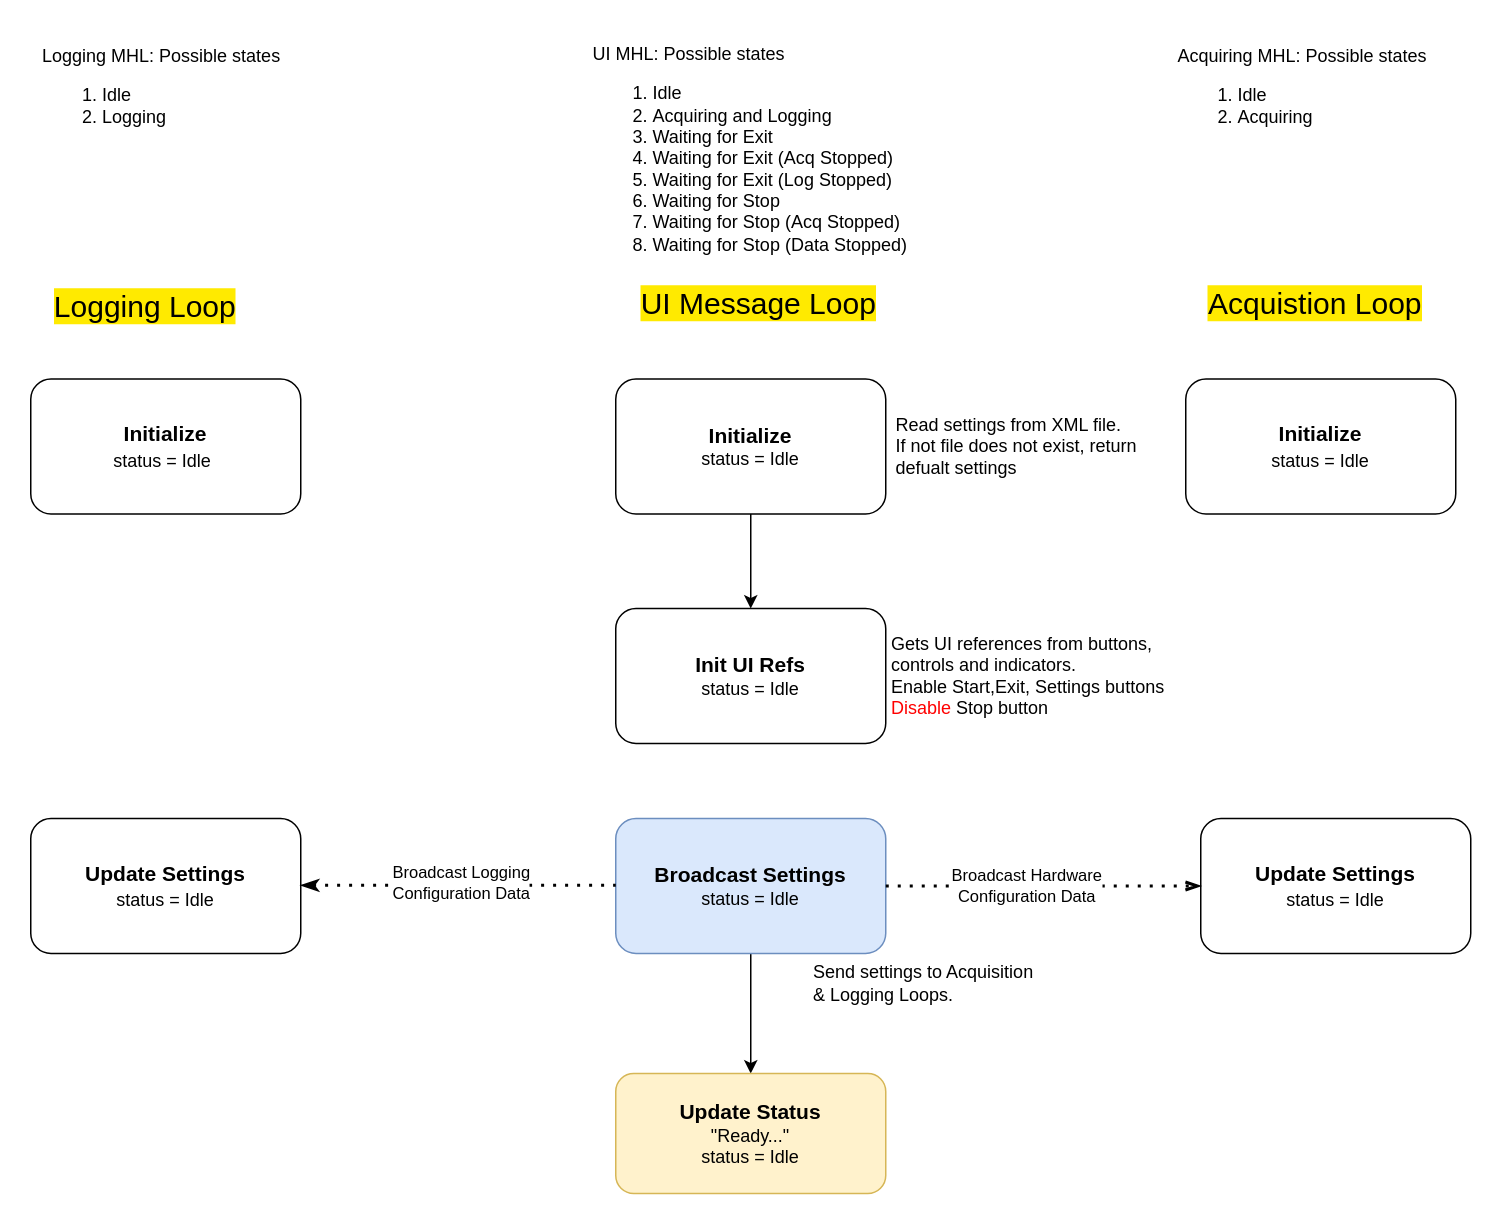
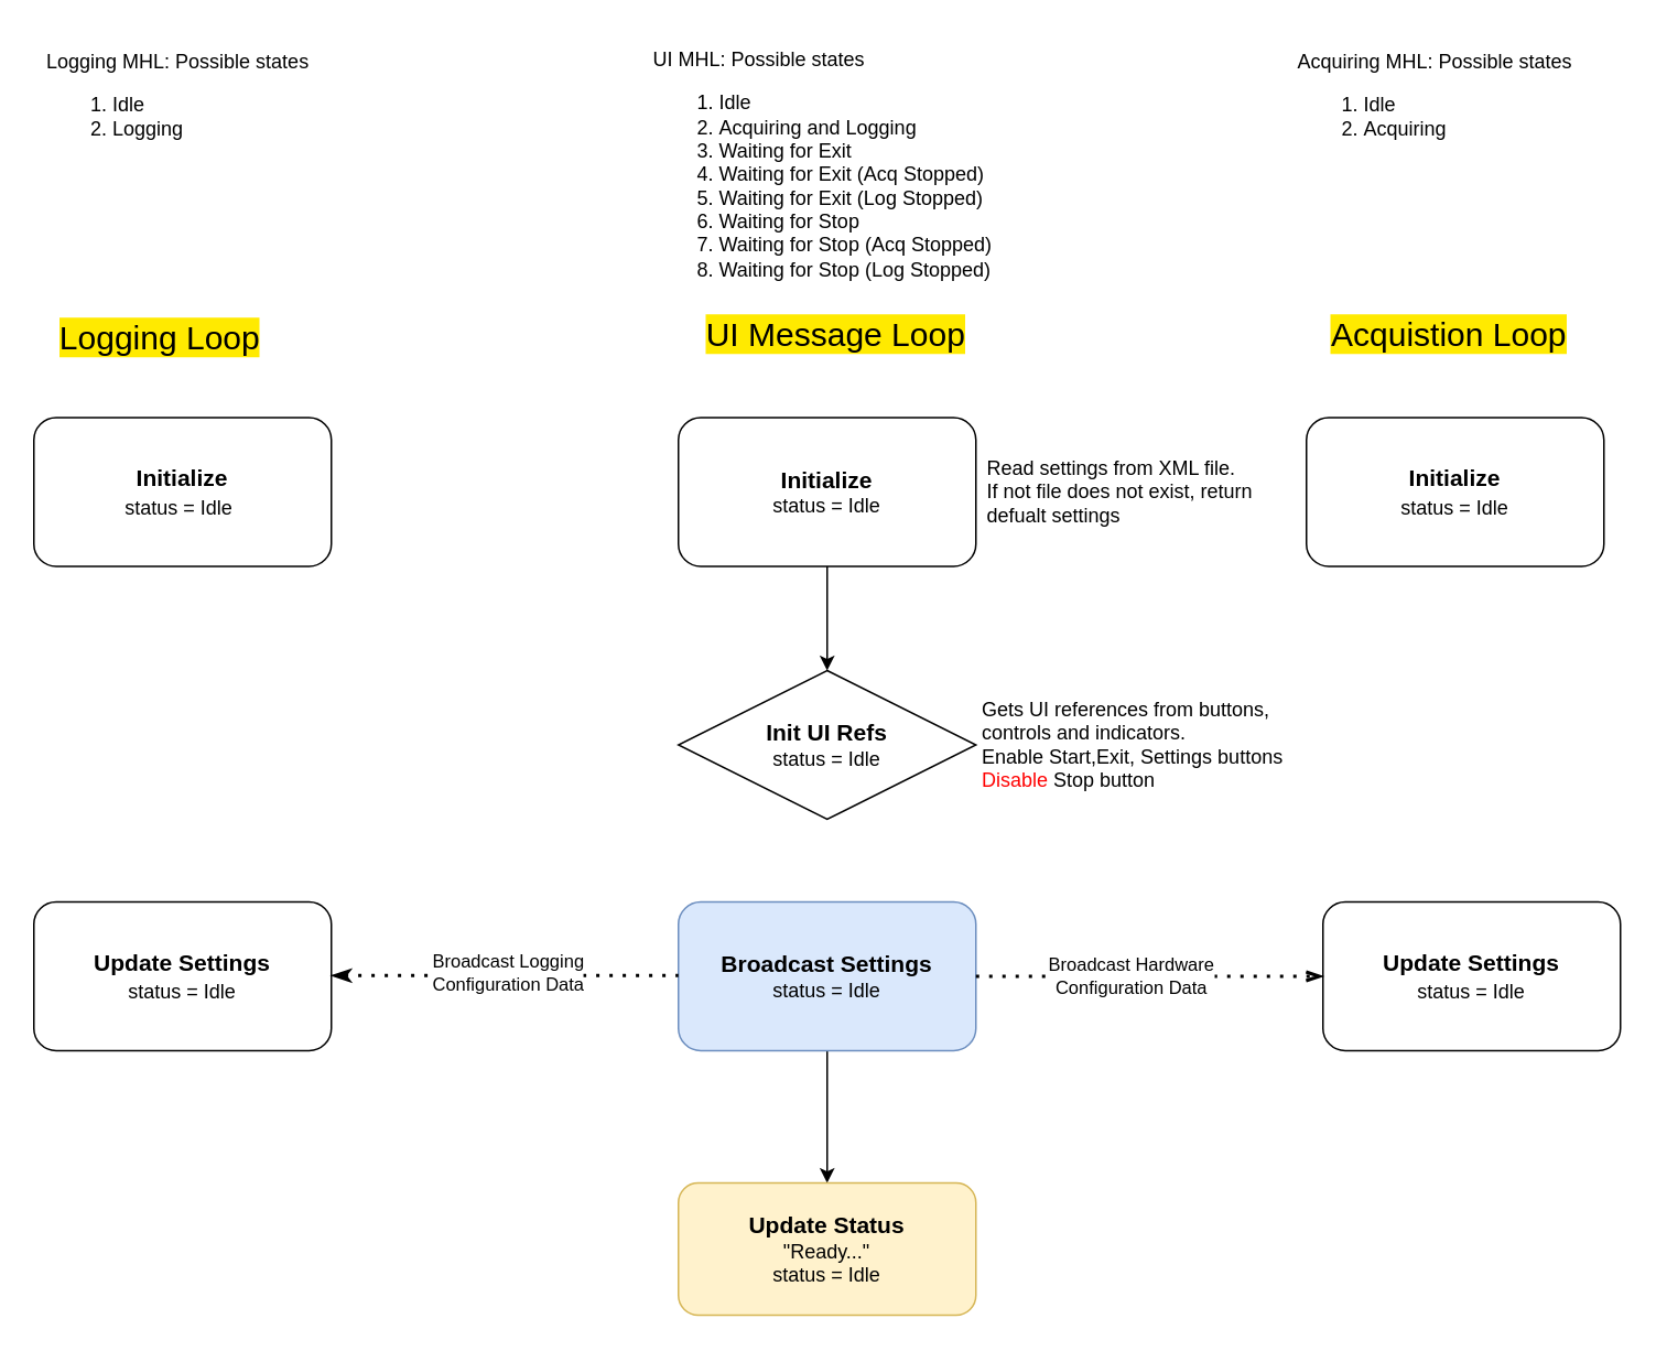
- <mxCell id="22" value="UI MHL:&amp;nbsp;Possible states&lt;br&gt;&lt;ol&gt;&lt;li&gt;&lt;span style=&quot;background-color: initial;&quot;&gt;Idle&lt;/span&gt;&lt;/li&gt;&lt;li&gt;&lt;span style=&quot;background-color: initial;&quot;&gt;Acquiring and Logging&lt;/span&gt;&lt;/li&gt;&lt;li&gt;&lt;span style=&quot;background-color: initial;&quot;&gt;Waiting for Exit&lt;/span&gt;&lt;/li&gt;&lt;li&gt;&lt;span style=&quot;background-color: initial;&quot;&gt;Waiting for Exit (Acq Stopped)&lt;/span&gt;&lt;/li&gt;&lt;li&gt;&lt;span style=&quot;background-color: initial;&quot;&gt;Waiting for Exit (Log Stopped)&lt;/span&gt;&lt;/li&gt;&lt;li&gt;&lt;span style=&quot;background-color: initial;&quot;&gt;Waiting for Stop&lt;/span&gt;&lt;/li&gt;&lt;li&gt;&lt;span style=&quot;background-color: initial;&quot;&gt;Waiting for Stop (Acq Stopped)&lt;/span&gt;&lt;/li&gt;&lt;li&gt;&lt;span style=&quot;background-color: initial;&quot;&gt;Waiting for Stop (Data Stopped)&lt;/span&gt;&lt;/li&gt;&lt;/ol&gt;" style="text;html=1;align=left;verticalAlign=middle;resizable=0;points=[];autosize=1;strokeColor=none;fillColor=none;" parent="1" vertex="1"><mxGeometry x="392.5" y="20" width="225" height="170" as="geometry" /></mxCell>
+ <mxCell id="22" value="UI MHL:&amp;nbsp;Possible states&lt;br&gt;&lt;ol&gt;&lt;li&gt;&lt;span style=&quot;background-color: initial;&quot;&gt;Idle&lt;/span&gt;&lt;/li&gt;&lt;li&gt;&lt;span style=&quot;background-color: initial;&quot;&gt;Acquiring and Logging&lt;/span&gt;&lt;/li&gt;&lt;li&gt;&lt;span style=&quot;background-color: initial;&quot;&gt;Waiting for Exit&lt;/span&gt;&lt;/li&gt;&lt;li&gt;&lt;span style=&quot;background-color: initial;&quot;&gt;Waiting for Exit (Acq Stopped)&lt;/span&gt;&lt;/li&gt;&lt;li&gt;&lt;span style=&quot;background-color: initial;&quot;&gt;Waiting for Exit (Log Stopped)&lt;/span&gt;&lt;/li&gt;&lt;li&gt;&lt;span style=&quot;background-color: initial;&quot;&gt;Waiting for Stop&lt;/span&gt;&lt;/li&gt;&lt;li&gt;&lt;span style=&quot;background-color: initial;&quot;&gt;Waiting for Stop (Acq Stopped)&lt;/span&gt;&lt;/li&gt;&lt;li&gt;&lt;span style=&quot;background-color: initial;&quot;&gt;Waiting for Stop (Log Stopped)&lt;/span&gt;&lt;/li&gt;&lt;/ol&gt;" style="text;html=1;align=left;verticalAlign=middle;resizable=0;points=[];autosize=1;strokeColor=none;fillColor=none;" parent="1" vertex="1"><mxGeometry x="392.5" y="20" width="225" height="170" as="geometry" /></mxCell>
- <mxCell id="5" value="&lt;b&gt;&lt;font style=&quot;font-size: 14px;&quot;&gt;Init UI Refs&lt;/font&gt;&lt;/b&gt;&lt;br&gt;status = Idle" style="rounded=1;whiteSpace=wrap;html=1;" parent="1" vertex="1"><mxGeometry x="410" y="405" width="180" height="90" as="geometry" /></mxCell>
+ <mxCell id="5" value="&lt;b&gt;&lt;font style=&quot;font-size: 14px;&quot;&gt;Init UI Refs&lt;/font&gt;&lt;/b&gt;&lt;br&gt;status = Idle" style="rhombus;whiteSpace=wrap;html=1;" parent="1" vertex="1"><mxGeometry x="410" y="405" width="180" height="90" as="geometry" /></mxCell>
- <mxCell id="10" value="Send settings to Acquisition &lt;br&gt;&amp;amp; Logging Loops.&lt;br&gt;" style="text;html=1;align=left;verticalAlign=middle;resizable=0;points=[];autosize=1;strokeColor=none;fillColor=none;" parent="1" vertex="1"><mxGeometry x="540" y="635" width="170" height="40" as="geometry" /></mxCell>
